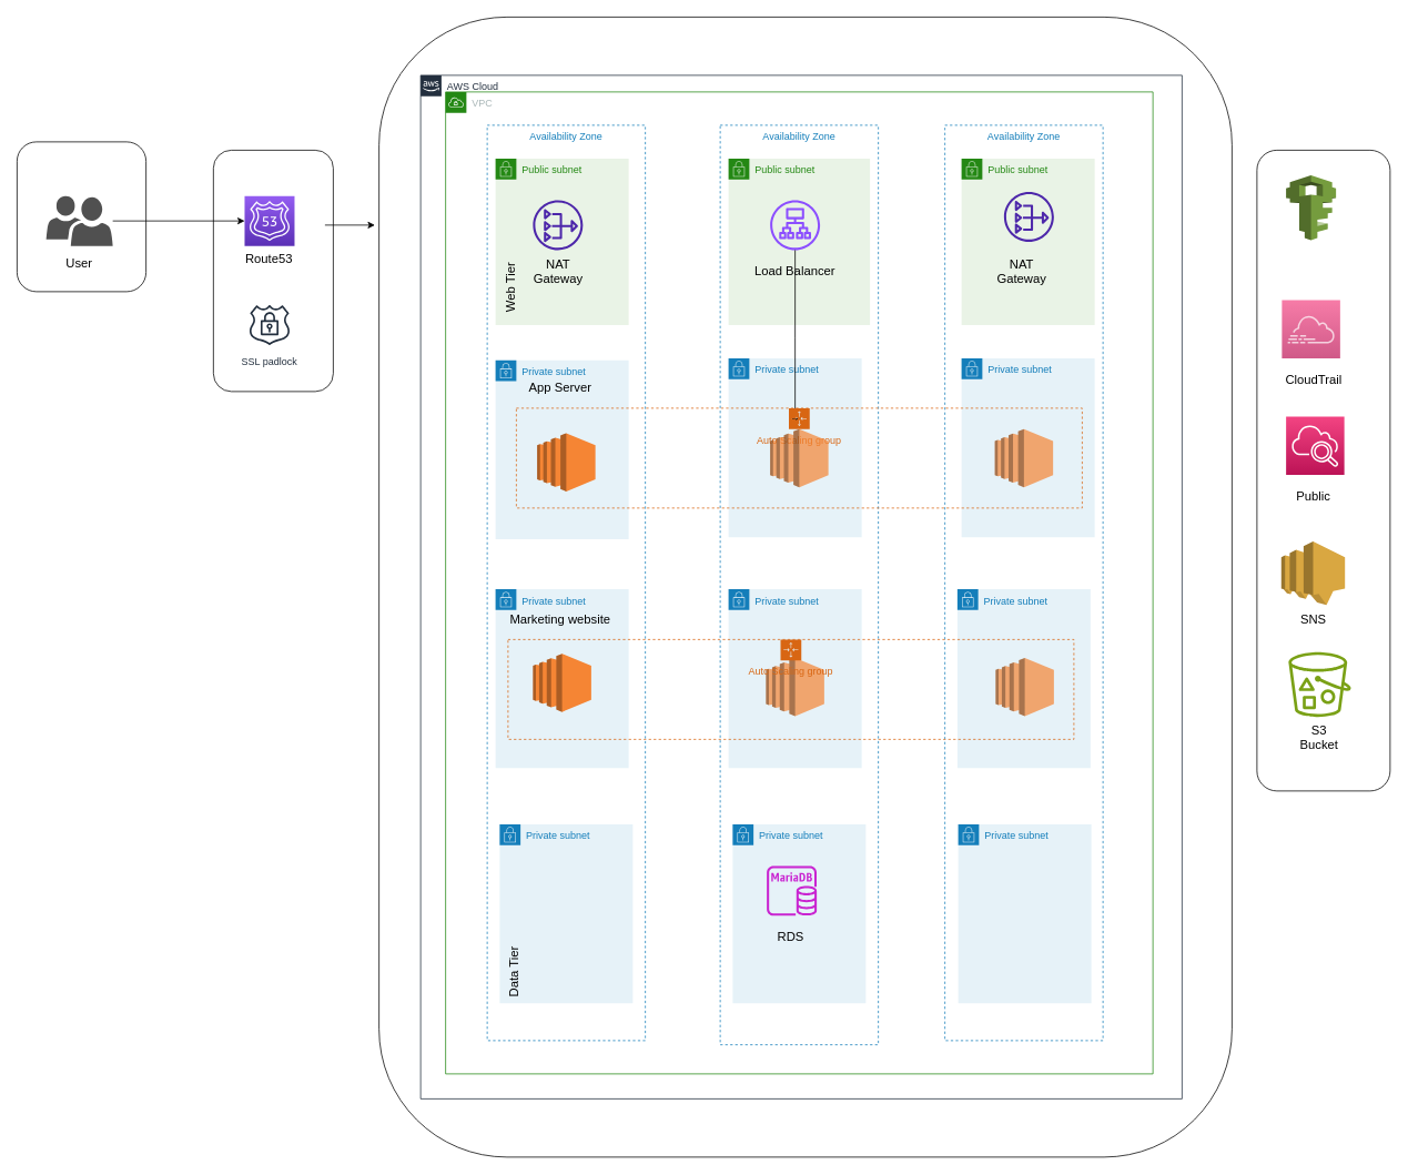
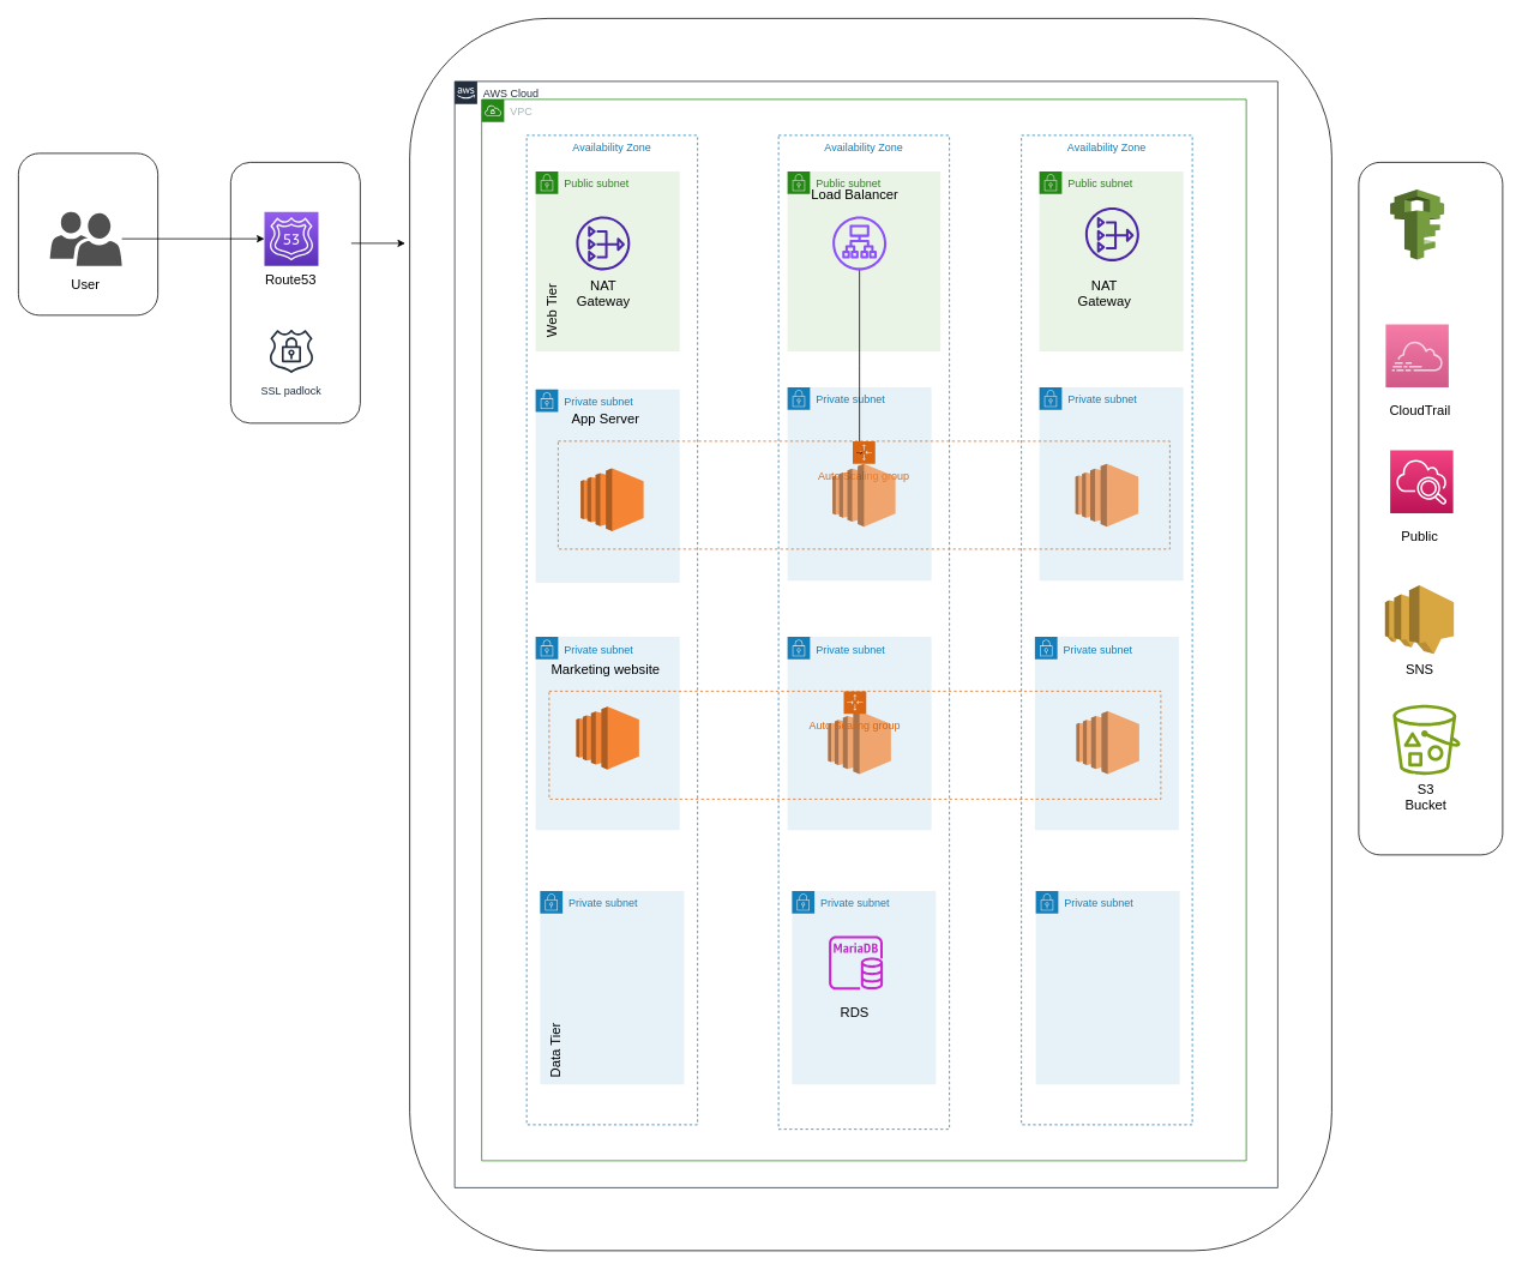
- <mxCell id="14" value="&lt;font style=&quot;font-size: 15px;&quot;&gt;Load Balancer&lt;/font&gt;" style="text;html=1;strokeColor=none;fillColor=none;align=center;verticalAlign=middle;whiteSpace=wrap;rounded=0;" parent="12" vertex="1"><mxGeometry x="25" y="120" width="110" height="30" as="geometry" /></mxCell>
+ <mxCell id="14" value="&lt;font style=&quot;font-size: 15px;&quot;&gt;Load Balancer&lt;/font&gt;" style="text;html=1;strokeColor=none;fillColor=none;align=center;verticalAlign=middle;whiteSpace=wrap;rounded=0;" parent="12" vertex="1"><mxGeometry x="20" y="10" width="110" height="30" as="geometry" /></mxCell>
